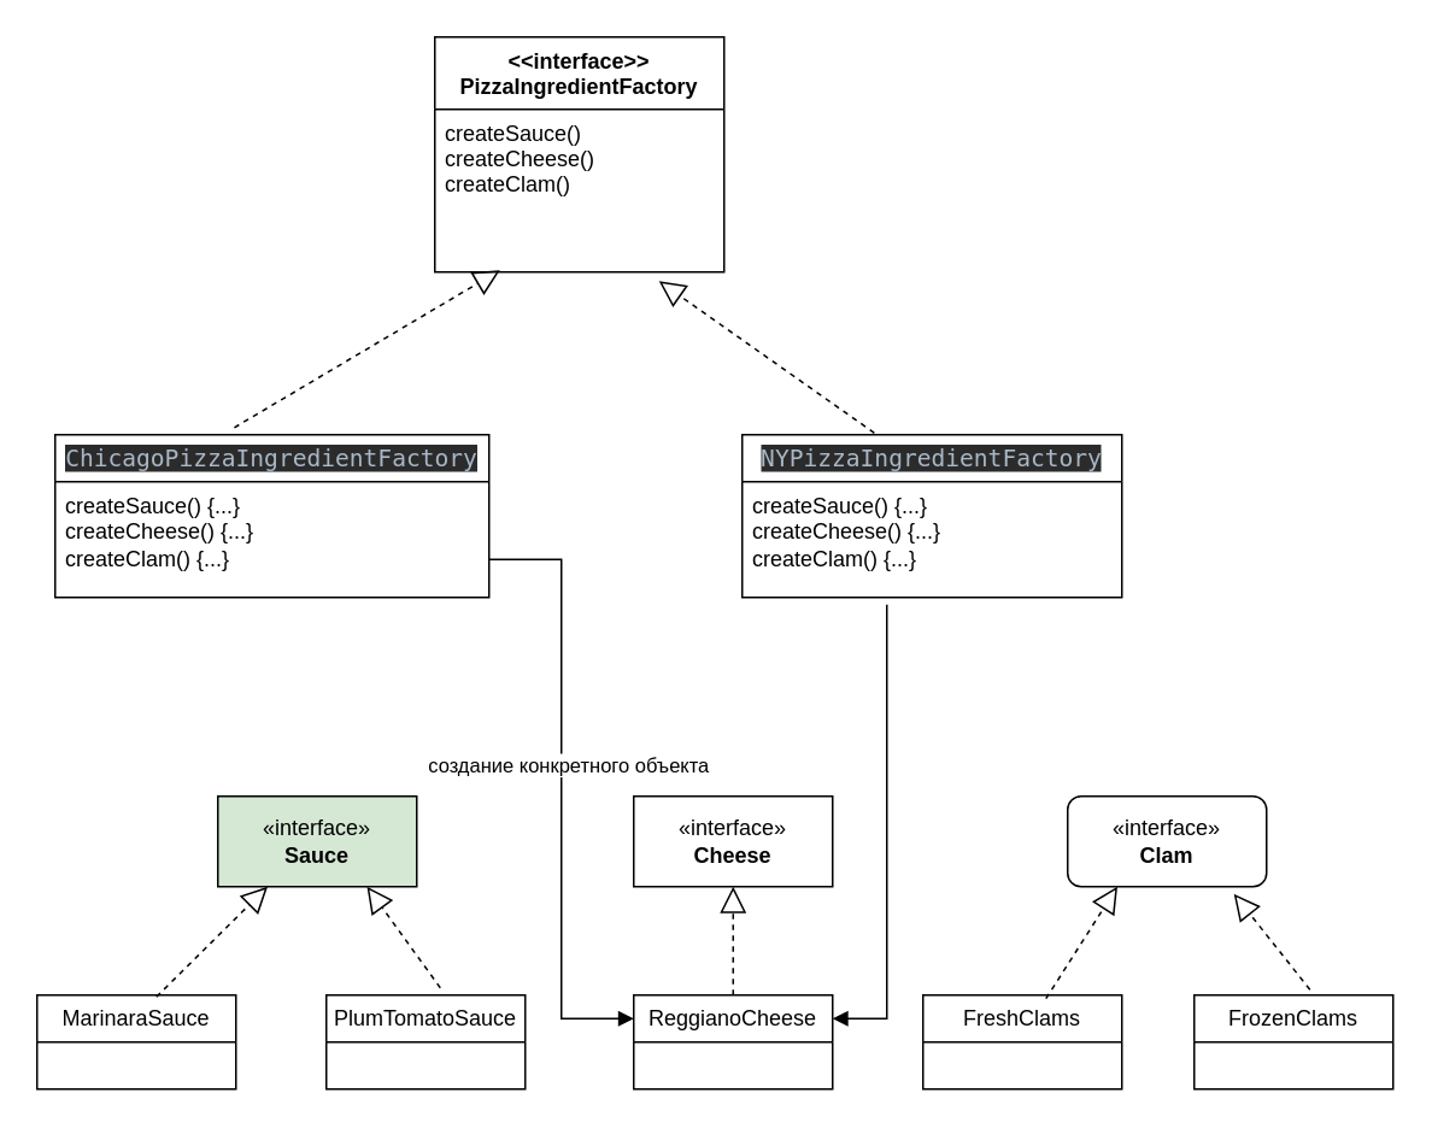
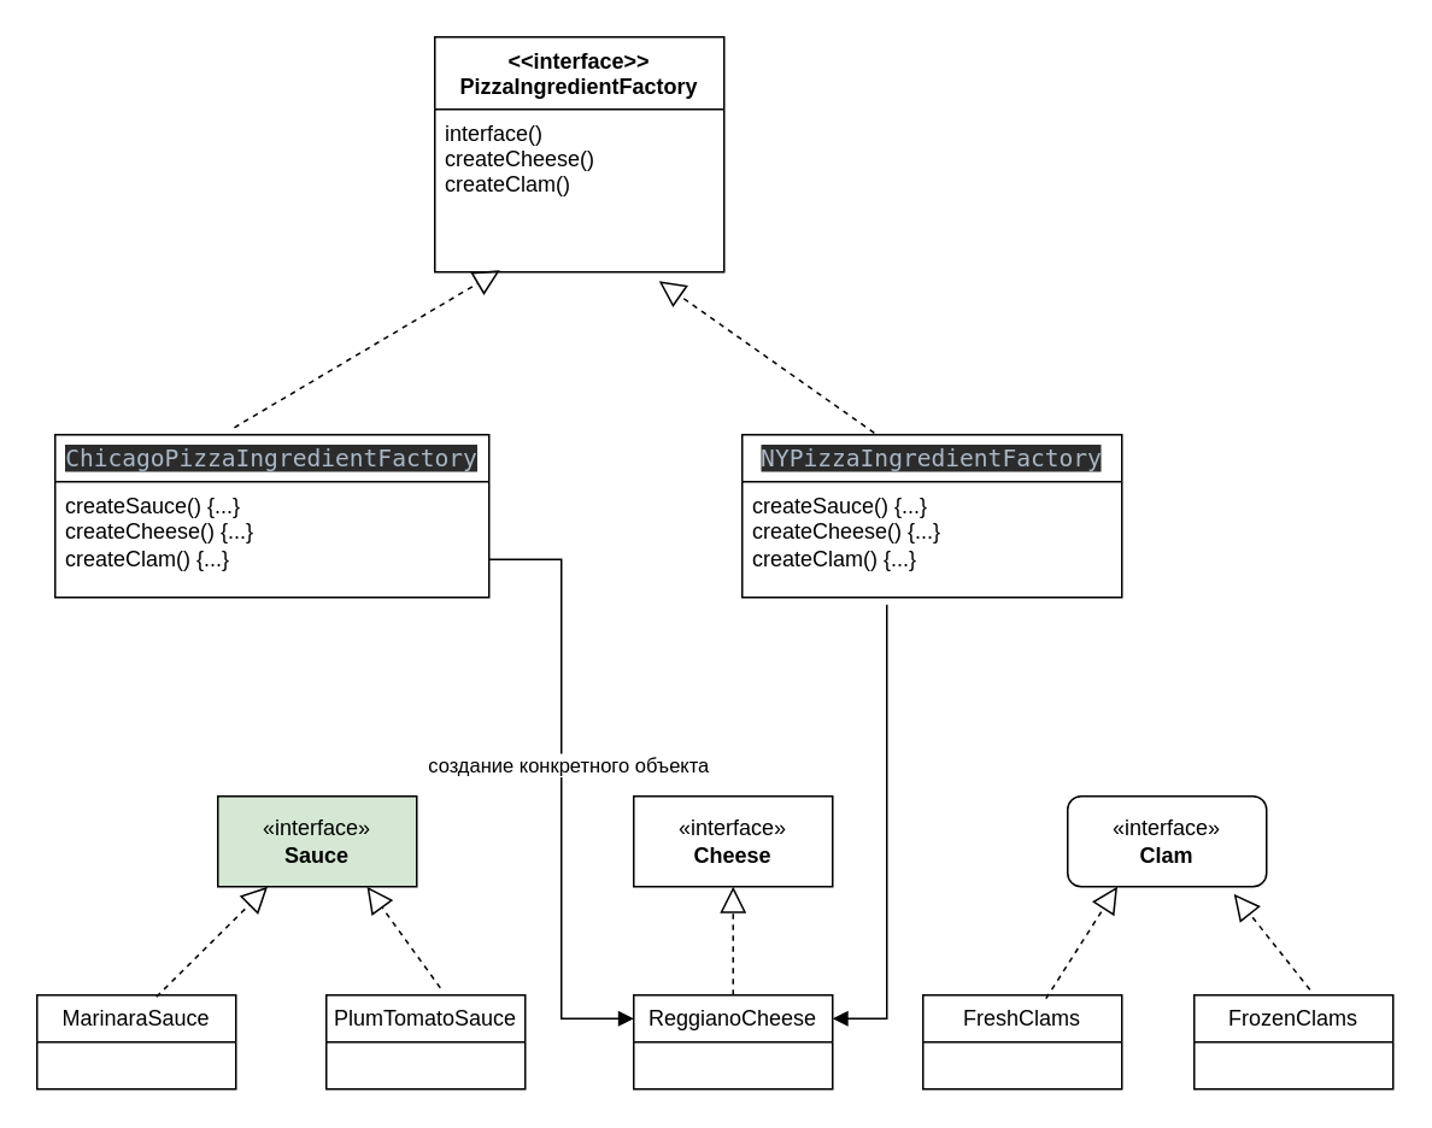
- <mxCell id="3" value="createSauce()&#10;createCheese()&#10;createClam()&#10;" style="text;align=left;verticalAlign=top;spacingLeft=4;spacingRight=4;overflow=hidden;rotatable=0;points=[[0,0.5],[1,0.5]];portConstraint=eastwest;" parent="2" vertex="1"><mxGeometry y="40" width="160" height="90" as="geometry" /></mxCell>
+ <mxCell id="3" value="interface()&#10;createCheese()&#10;createClam()&#10;" style="text;align=left;verticalAlign=top;spacingLeft=4;spacingRight=4;overflow=hidden;rotatable=0;points=[[0,0.5],[1,0.5]];portConstraint=eastwest;" parent="2" vertex="1"><mxGeometry y="40" width="160" height="90" as="geometry" /></mxCell>
